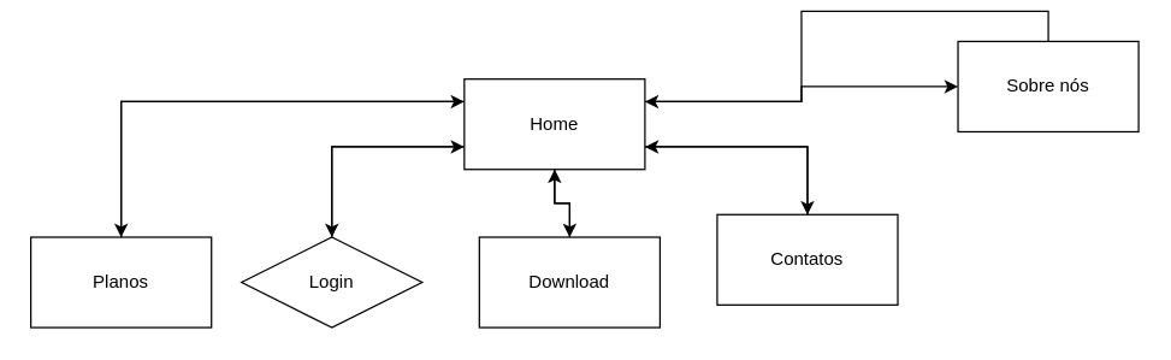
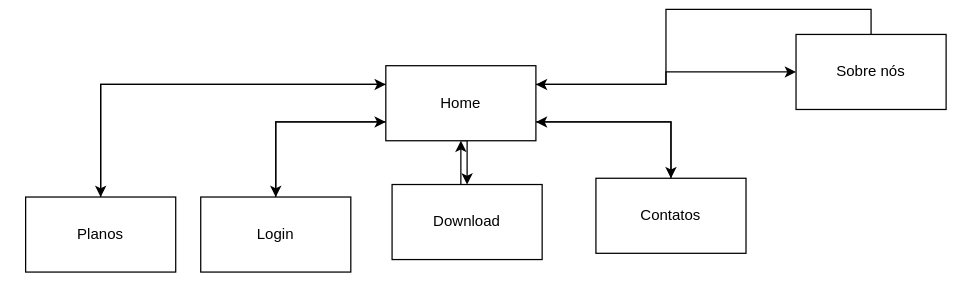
- <mxCell id="11" value="Login" style="rhombus;whiteSpace=wrap;html=1;" vertex="1" parent="1"><mxGeometry x="160" y="150" width="120" height="60" as="geometry" /></mxCell>
+ <mxCell id="11" value="Login" style="rounded=0;whiteSpace=wrap;html=1;" vertex="1" parent="1"><mxGeometry x="160" y="150" width="120" height="60" as="geometry" /></mxCell>
- <mxCell id="13" value="Download" style="rounded=0;whiteSpace=wrap;html=1;" vertex="1" parent="1"><mxGeometry x="318" y="150" width="120" height="60" as="geometry" /></mxCell>
+ <mxCell id="13" value="Download" style="rounded=0;whiteSpace=wrap;html=1;" vertex="1" parent="1"><mxGeometry x="313" y="140" width="120" height="60" as="geometry" /></mxCell>
